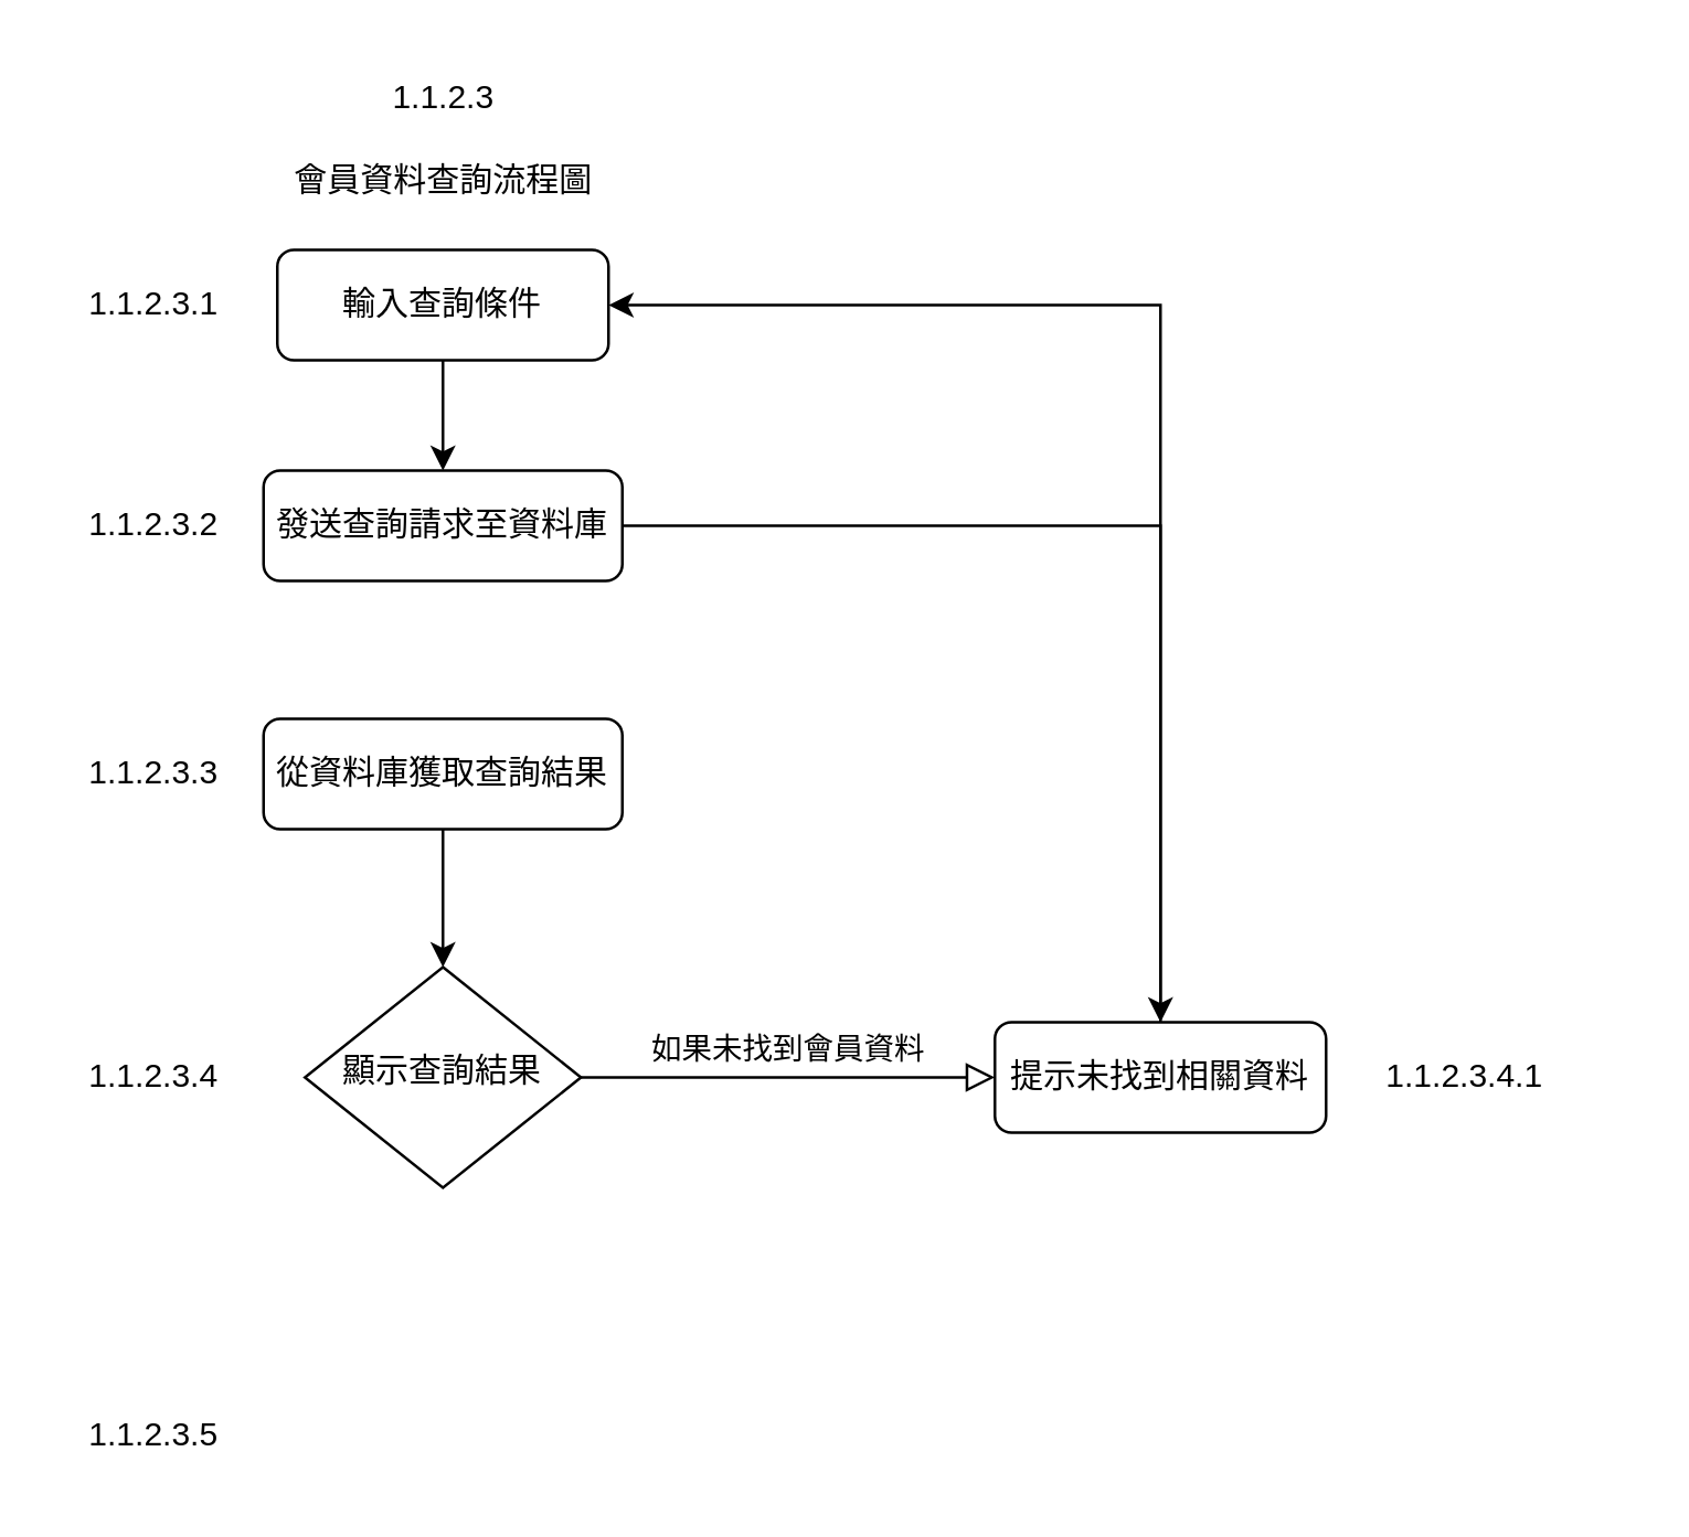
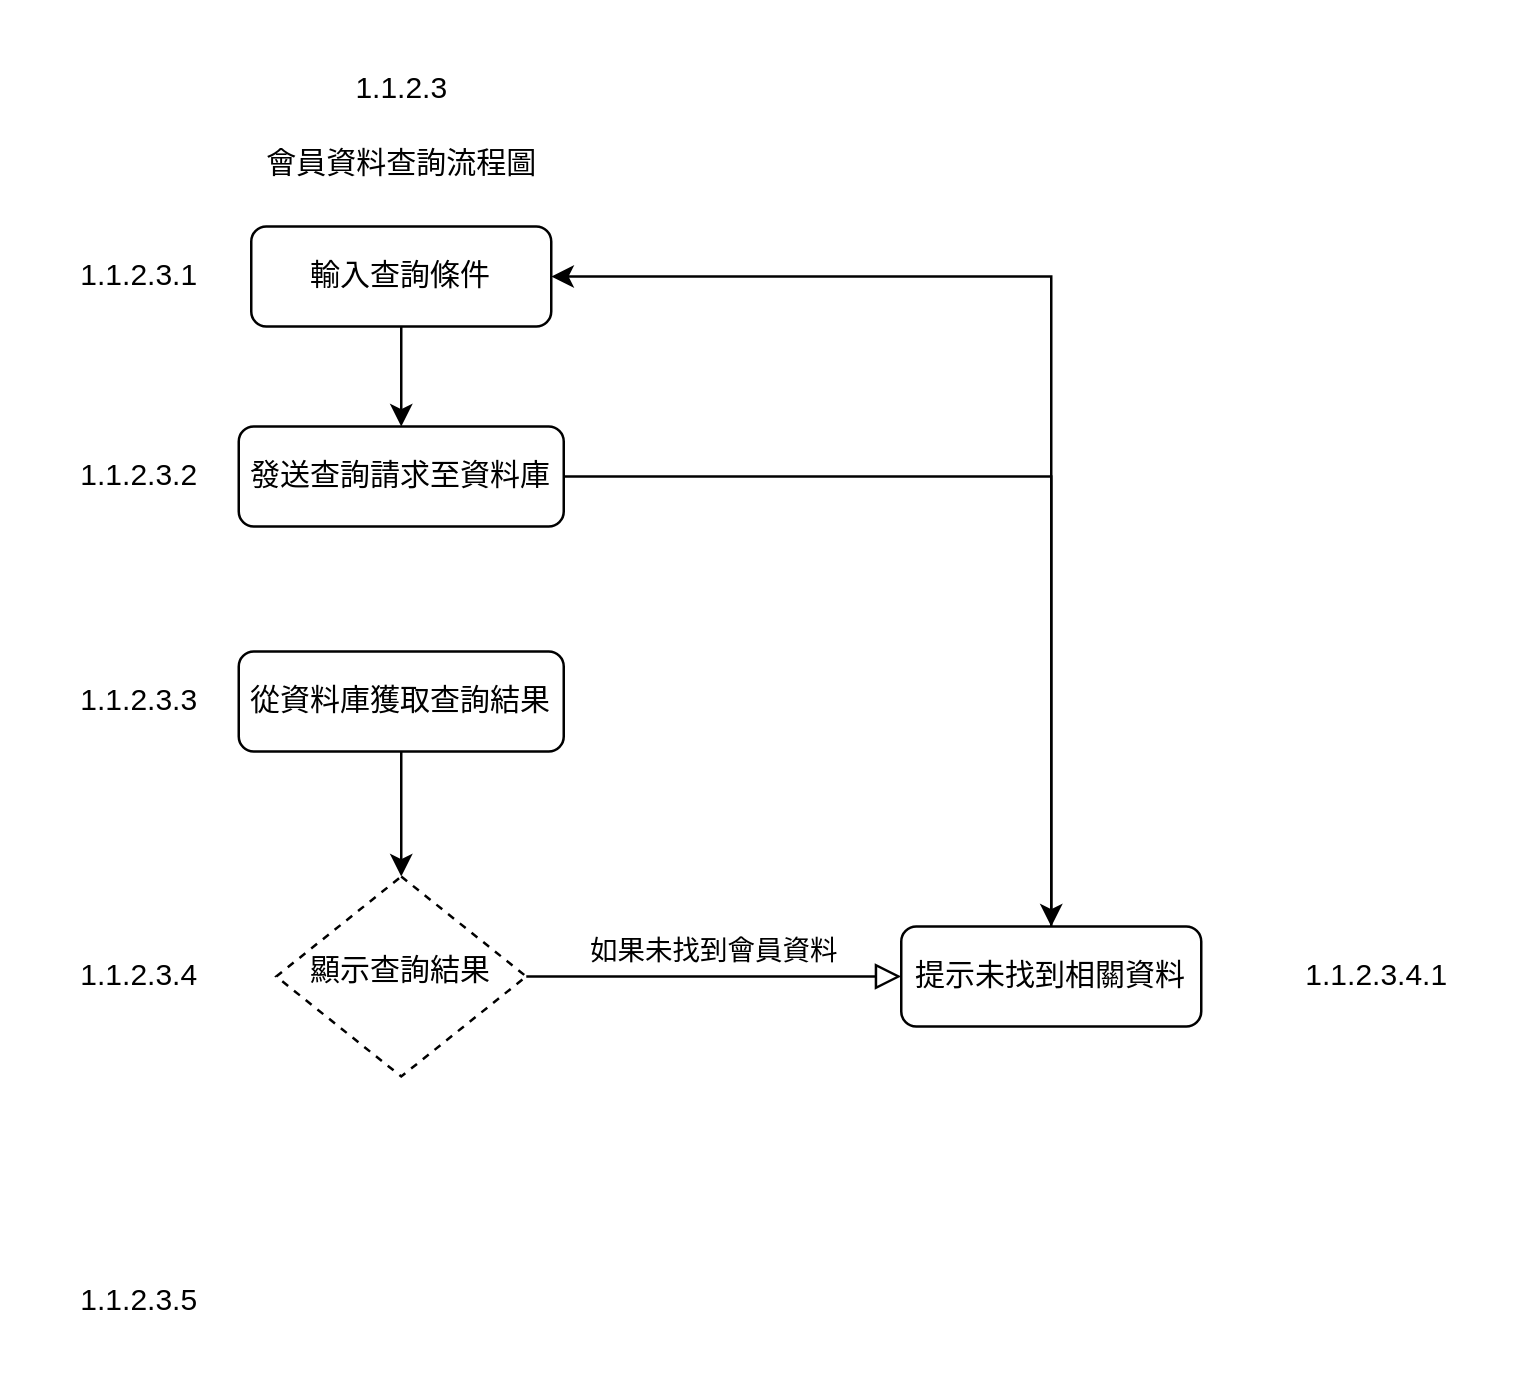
- <mxCell id="5" value="顯示查詢結果" style="rhombus;whiteSpace=wrap;html=1;shadow=0;fontFamily=Helvetica;fontSize=12;align=center;strokeWidth=1;spacing=6;spacingTop=-4;" parent="1" vertex="1"><mxGeometry x="110" y="350" width="100" height="80" as="geometry" /></mxCell>
+ <mxCell id="5" value="顯示查詢結果" style="rhombus;whiteSpace=wrap;html=1;shadow=0;fontFamily=Helvetica;fontSize=12;align=center;strokeWidth=1;spacing=6;spacingTop=-4;dashed=1;" parent="1" vertex="1"><mxGeometry x="110" y="350" width="100" height="80" as="geometry" /></mxCell>
- <mxCell id="19" value="1.1.2.3.4.1" style="text;html=1;align=center;verticalAlign=middle;resizable=0;points=[];autosize=1;strokeColor=none;fillColor=none;" parent="1" vertex="1"><mxGeometry x="490" y="375" width="80" height="30" as="geometry" /></mxCell>
+ <mxCell id="19" value="1.1.2.3.4.1" style="text;html=1;align=center;verticalAlign=middle;resizable=0;points=[];autosize=1;strokeColor=none;fillColor=none;" parent="1" vertex="1"><mxGeometry x="510" y="375" width="80" height="30" as="geometry" /></mxCell>
